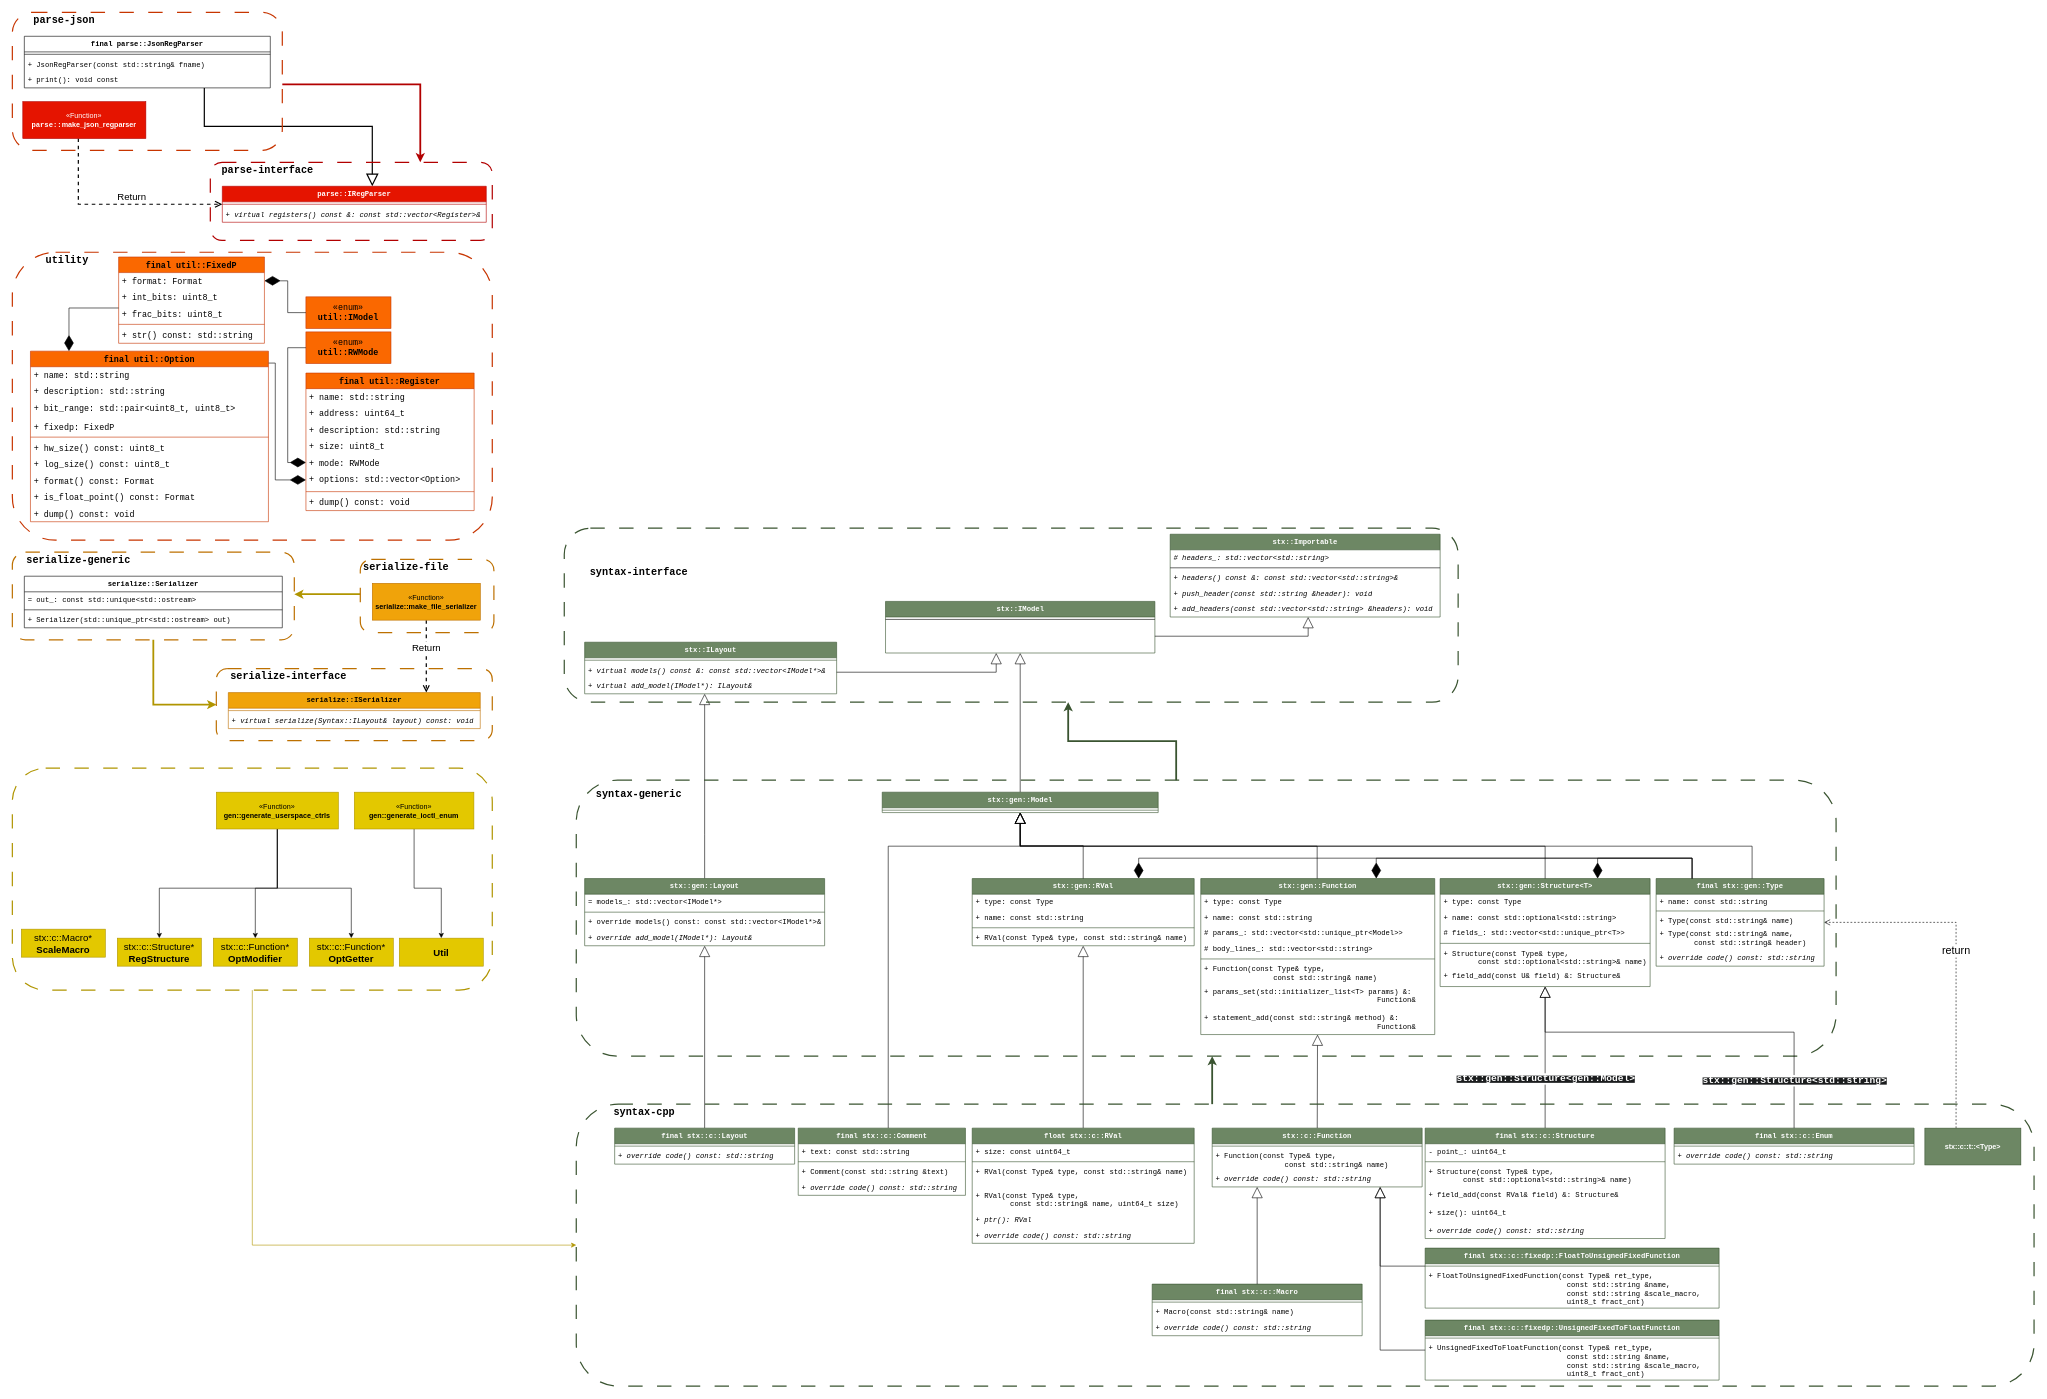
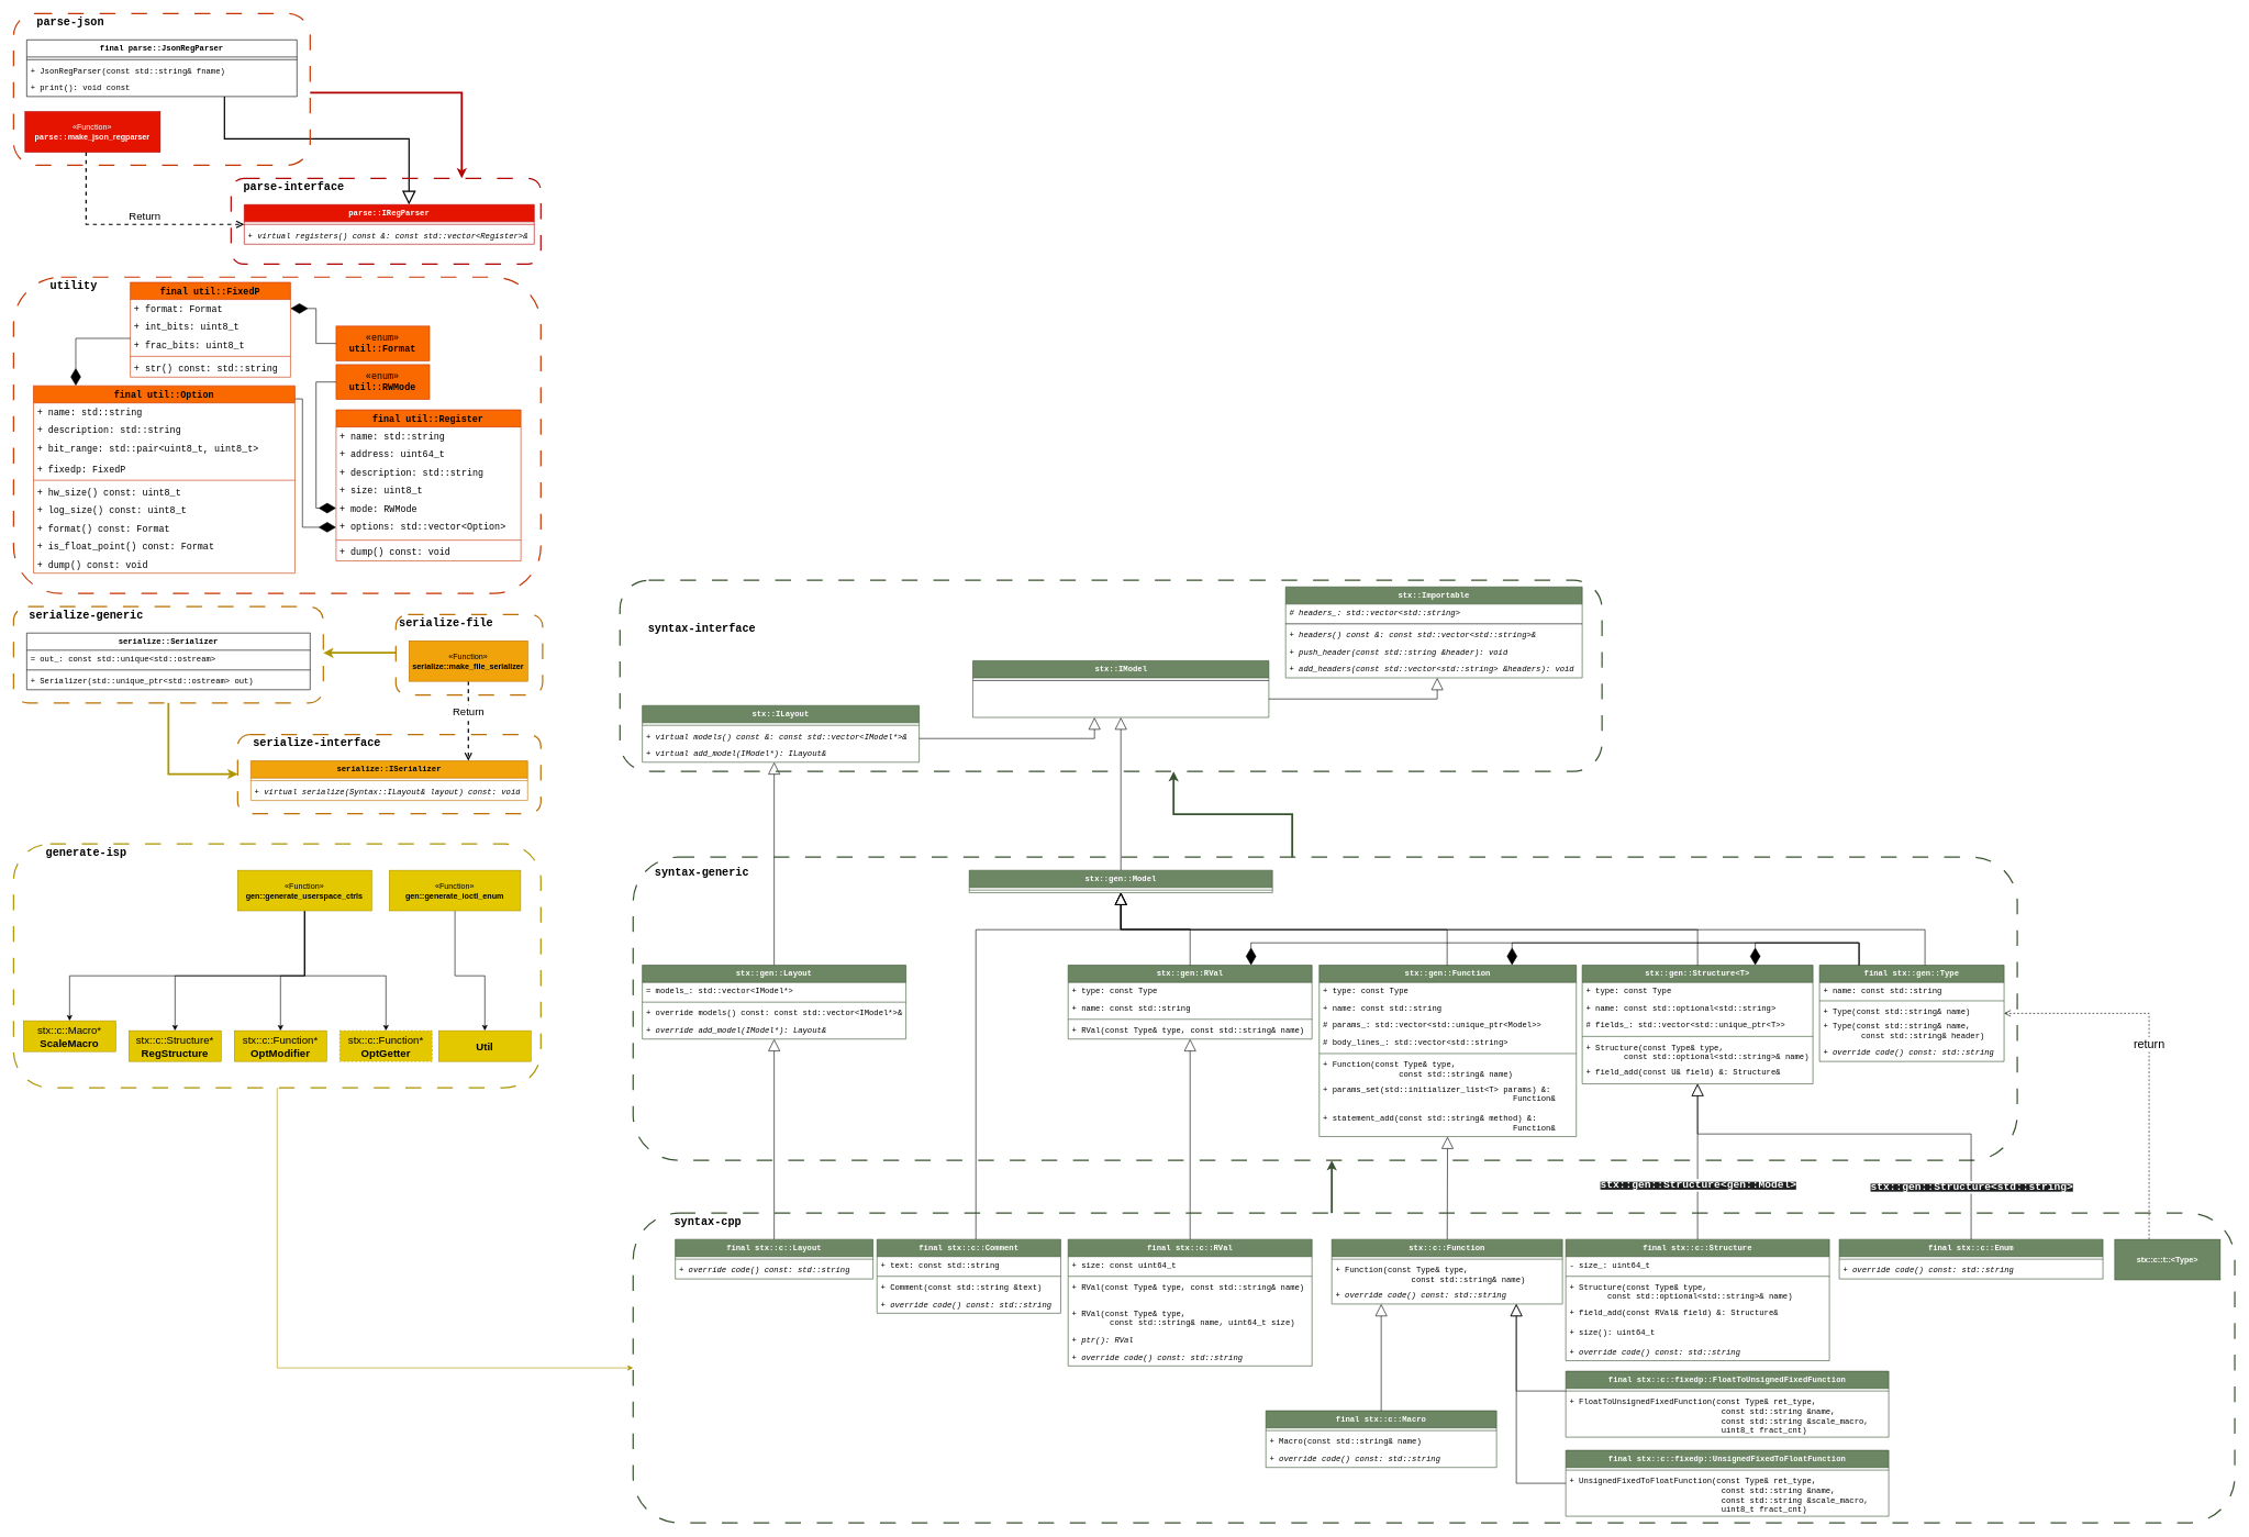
- <mxCell id="134" value="«enum»&lt;br style=&quot;font-size: 14px;&quot;&gt;&lt;b style=&quot;font-size: 14px;&quot;&gt;util::IModel&lt;/b&gt;" style="html=1;whiteSpace=wrap;fontFamily=Courier New;fontSize=14;fillColor=#fa6800;fontColor=#000000;strokeColor=#C73500;" vertex="1" parent="132"><mxGeometry x="489.366" y="74.339" width="141.772" height="52.616" as="geometry" /></mxCell>
+ <mxCell id="134" value="«enum»&lt;br style=&quot;font-size: 14px;&quot;&gt;&lt;b style=&quot;font-size: 14px;&quot;&gt;util::Format&lt;/b&gt;" style="html=1;whiteSpace=wrap;fontFamily=Courier New;fontSize=14;fillColor=#fa6800;fontColor=#000000;strokeColor=#C73500;" vertex="1" parent="132"><mxGeometry x="489.366" y="74.339" width="141.772" height="52.616" as="geometry" /></mxCell>
+ <mxCell id="14" value="generate-isp" style="text;align=center;fontStyle=1;verticalAlign=middle;spacingLeft=3;spacingRight=3;strokeColor=none;rotatable=0;points=[[0,0.5],[1,0.5]];portConstraint=eastwest;html=1;fontFamily=Courier New;fontSize=17;" vertex="1" parent="1"><mxGeometry x="60" y="1280" width="140" height="27.73" as="geometry" /></mxCell>
+ <mxCell id="10" style="edgeStyle=orthogonalEdgeStyle;rounded=0;orthogonalLoop=1;jettySize=auto;html=1;entryX=0.5;entryY=0;entryDx=0;entryDy=0;" edge="1" parent="1" source="11" target="203"><mxGeometry relative="1" as="geometry"><Array as="points"><mxPoint x="462" y="1480" /><mxPoint x="105" y="1480" /></Array></mxGeometry></mxCell>
- <mxCell id="206" value="&lt;font style=&quot;font-size: 16px;&quot; color=&quot;#000000&quot;&gt;stx::c::Function*&lt;br&gt;&lt;b&gt;OptGetter&lt;/b&gt;&lt;/font&gt;" style="html=1;whiteSpace=wrap;fillColor=#e3c800;fontColor=#000000;strokeColor=#B09500;" vertex="1" parent="1"><mxGeometry x="515" y="1563.33" width="140" height="46.67" as="geometry" /></mxCell>
+ <mxCell id="206" value="&lt;font style=&quot;font-size: 16px;&quot; color=&quot;#000000&quot;&gt;stx::c::Function*&lt;br&gt;&lt;b&gt;OptGetter&lt;/b&gt;&lt;/font&gt;" style="html=1;whiteSpace=wrap;fillColor=#e3c800;fontColor=#000000;strokeColor=#B09500;dashed=1;" vertex="1" parent="1"><mxGeometry x="515" y="1563.33" width="140" height="46.67" as="geometry" /></mxCell>
- <mxCell id="113" value="float stx::c::RVal" style="swimlane;fontStyle=1;align=center;verticalAlign=top;childLayout=stackLayout;horizontal=1;startSize=26;horizontalStack=0;resizeParent=1;resizeParentMax=0;resizeLast=0;collapsible=1;marginBottom=0;whiteSpace=wrap;html=1;fontFamily=Courier New;fillColor=#6d8764;fontColor=#ffffff;strokeColor=#3A5431;" vertex="1" parent="1"><mxGeometry x="1620" y="1880" width="370" height="192" as="geometry" /></mxCell>
+ <mxCell id="113" value="final stx::c::RVal" style="swimlane;fontStyle=1;align=center;verticalAlign=top;childLayout=stackLayout;horizontal=1;startSize=26;horizontalStack=0;resizeParent=1;resizeParentMax=0;resizeLast=0;collapsible=1;marginBottom=0;whiteSpace=wrap;html=1;fontFamily=Courier New;fillColor=#6d8764;fontColor=#ffffff;strokeColor=#3A5431;" vertex="1" parent="1"><mxGeometry x="1620" y="1880" width="370" height="192" as="geometry" /></mxCell>
- <mxCell id="126" value="- point_: uint64_t" style="text;strokeColor=none;fillColor=none;align=left;verticalAlign=top;spacingLeft=4;spacingRight=4;overflow=hidden;rotatable=0;points=[[0,0.5],[1,0.5]];portConstraint=eastwest;whiteSpace=wrap;html=1;fontFamily=Courier New;" vertex="1" parent="125"><mxGeometry y="26" width="400" height="26" as="geometry" /></mxCell>
+ <mxCell id="126" value="- size_: uint64_t" style="text;strokeColor=none;fillColor=none;align=left;verticalAlign=top;spacingLeft=4;spacingRight=4;overflow=hidden;rotatable=0;points=[[0,0.5],[1,0.5]];portConstraint=eastwest;whiteSpace=wrap;html=1;fontFamily=Courier New;" vertex="1" parent="125"><mxGeometry y="26" width="400" height="26" as="geometry" /></mxCell>
